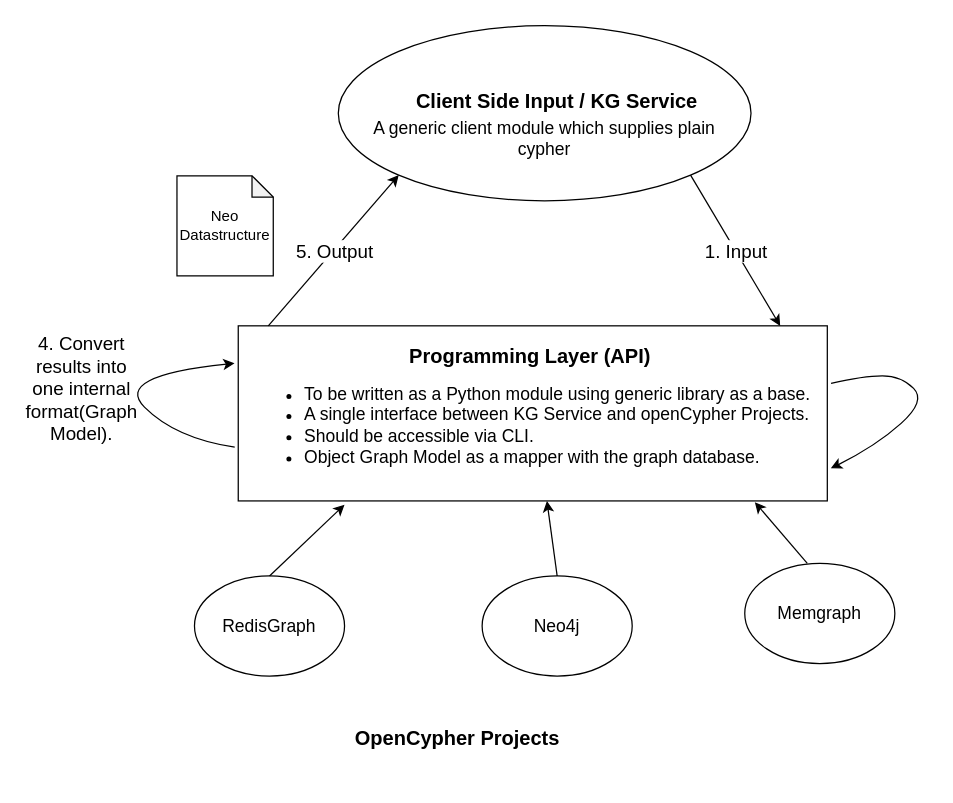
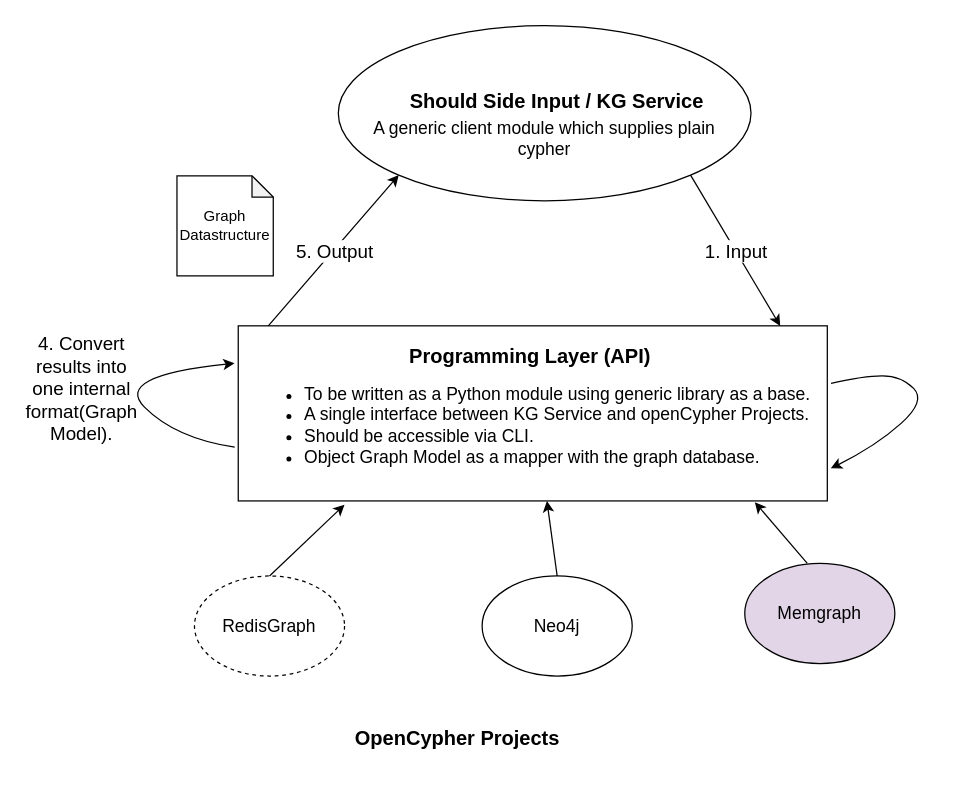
- <mxCell id="20" value="&lt;b style=&quot;font-size: 16px&quot;&gt;Client Side Input / KG Service&lt;/b&gt;" style="text;html=1;strokeColor=none;fillColor=none;align=center;verticalAlign=middle;whiteSpace=wrap;rounded=0;" vertex="1" parent="1"><mxGeometry x="285" y="70" width="320" height="20" as="geometry" /></mxCell>
+ <mxCell id="20" value="&lt;b style=&quot;font-size: 16px&quot;&gt;Should Side Input / KG Service&lt;/b&gt;" style="text;html=1;strokeColor=none;fillColor=none;align=center;verticalAlign=middle;whiteSpace=wrap;rounded=0;" vertex="1" parent="1"><mxGeometry x="285" y="70" width="320" height="20" as="geometry" /></mxCell>
- <mxCell id="11" value="Neo Datastructure" style="shape=note;whiteSpace=wrap;html=1;backgroundOutline=1;darkOpacity=0.05;size=17;" parent="1" vertex="1"><mxGeometry x="141" y="140" width="77" height="80" as="geometry" /></mxCell>
+ <mxCell id="11" value="Graph Datastructure" style="shape=note;whiteSpace=wrap;html=1;backgroundOutline=1;darkOpacity=0.05;size=17;" parent="1" vertex="1"><mxGeometry x="141" y="140" width="77" height="80" as="geometry" /></mxCell>
- <mxCell id="6" value="&lt;font style=&quot;font-size: 14px&quot;&gt;Memgraph&lt;/font&gt;" style="ellipse;whiteSpace=wrap;html=1;" parent="1" vertex="1"><mxGeometry x="595" y="450" width="120" height="80" as="geometry" /></mxCell>
+ <mxCell id="6" value="&lt;font style=&quot;font-size: 14px&quot;&gt;Memgraph&lt;/font&gt;" style="ellipse;whiteSpace=wrap;html=1;fillColor=#e1d5e7;" parent="1" vertex="1"><mxGeometry x="595" y="450" width="120" height="80" as="geometry" /></mxCell>
- <mxCell id="4" value="&lt;font style=&quot;font-size: 14px&quot;&gt;RedisGraph&lt;/font&gt;" style="ellipse;whiteSpace=wrap;html=1;" parent="1" vertex="1"><mxGeometry x="155" y="460" width="120" height="80" as="geometry" /></mxCell>
+ <mxCell id="4" value="&lt;font style=&quot;font-size: 14px&quot;&gt;RedisGraph&lt;/font&gt;" style="ellipse;whiteSpace=wrap;html=1;dashed=1;" parent="1" vertex="1"><mxGeometry x="155" y="460" width="120" height="80" as="geometry" /></mxCell>
